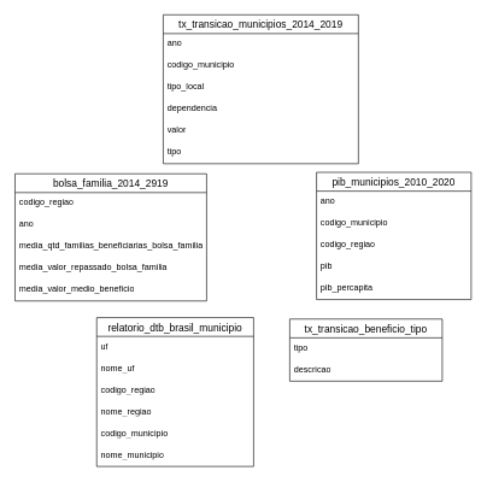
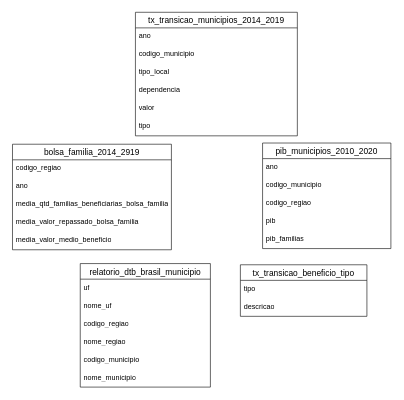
- <mxCell id="13" value="pib_percapita" style="text;strokeColor=none;fillColor=none;spacingLeft=4;spacingRight=4;overflow=hidden;rotatable=0;points=[[0,0.5],[1,0.5]];portConstraint=eastwest;fontSize=12;whiteSpace=wrap;html=1;" parent="8" vertex="1"><mxGeometry y="146" width="214" height="30" as="geometry" /></mxCell>
+ <mxCell id="13" value="pib_familias" style="text;strokeColor=none;fillColor=none;spacingLeft=4;spacingRight=4;overflow=hidden;rotatable=0;points=[[0,0.5],[1,0.5]];portConstraint=eastwest;fontSize=12;whiteSpace=wrap;html=1;" parent="8" vertex="1"><mxGeometry y="146" width="214" height="30" as="geometry" /></mxCell>
